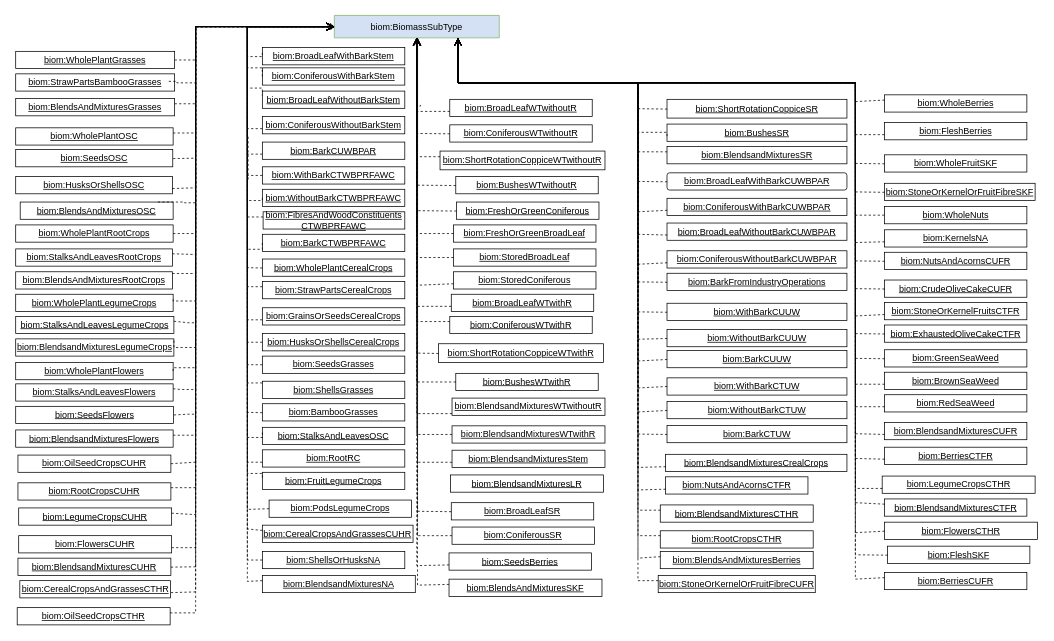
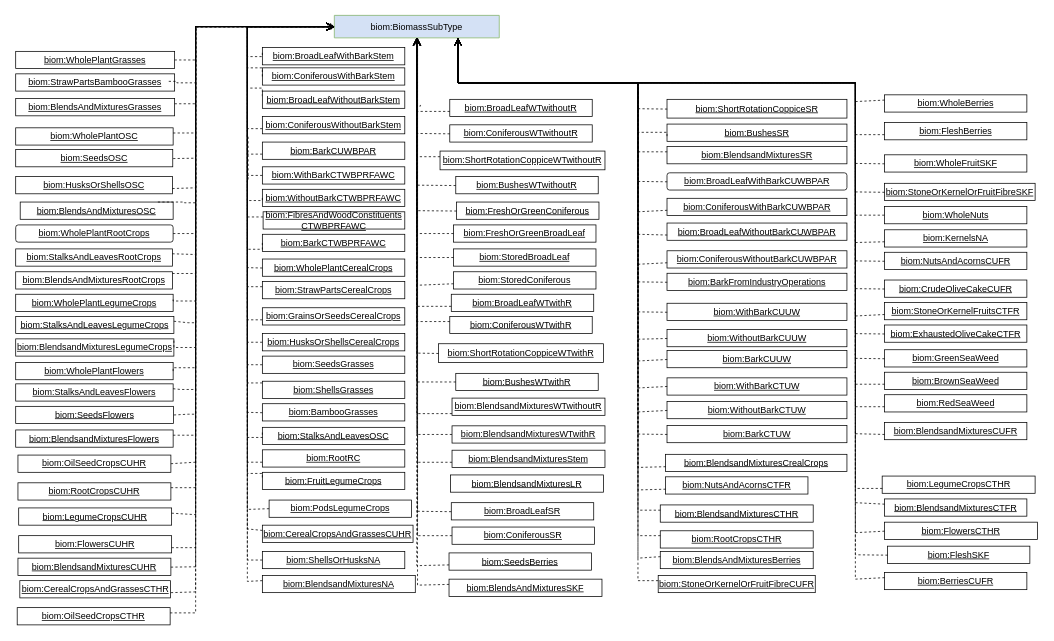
- <mxCell id="110" value="&lt;u&gt;biom:WholePlantRootCrops&lt;/u&gt;" style="rounded=0;whiteSpace=wrap;html=1;snapToPoint=1;points=[[0.1,0],[0.2,0],[0.3,0],[0.4,0],[0.5,0],[0.6,0],[0.7,0],[0.8,0],[0.9,0],[0,0.1],[0,0.3],[0,0.5],[0,0.7],[0,0.9],[0.1,1],[0.2,1],[0.3,1],[0.4,1],[0.5,1],[0.6,1],[0.7,1],[0.8,1],[0.9,1],[1,0.1],[1,0.3],[1,0.5],[1,0.7],[1,0.9]];" parent="1" vertex="1"><mxGeometry x="20" y="299.5" width="210" height="23" as="geometry" /></mxCell>
+ <mxCell id="110" value="&lt;u&gt;biom:WholePlantRootCrops&lt;/u&gt;" style="whiteSpace=wrap;html=1;snapToPoint=1;points=[[0.1,0],[0.2,0],[0.3,0],[0.4,0],[0.5,0],[0.6,0],[0.7,0],[0.8,0],[0.9,0],[0,0.1],[0,0.3],[0,0.5],[0,0.7],[0,0.9],[0.1,1],[0.2,1],[0.3,1],[0.4,1],[0.5,1],[0.6,1],[0.7,1],[0.8,1],[0.9,1],[1,0.1],[1,0.3],[1,0.5],[1,0.7],[1,0.9]];rounded=1;" parent="1" vertex="1"><mxGeometry x="20" y="299.5" width="210" height="23" as="geometry" /></mxCell>
- <mxCell id="140" value="&lt;u&gt;biom:BerriesCTFR&lt;/u&gt;" style="rounded=0;whiteSpace=wrap;html=1;snapToPoint=1;points=[[0.1,0],[0.2,0],[0.3,0],[0.4,0],[0.5,0],[0.6,0],[0.7,0],[0.8,0],[0.9,0],[0,0.1],[0,0.3],[0,0.5],[0,0.7],[0,0.9],[0.1,1],[0.2,1],[0.3,1],[0.4,1],[0.5,1],[0.6,1],[0.7,1],[0.8,1],[0.9,1],[1,0.1],[1,0.3],[1,0.5],[1,0.7],[1,0.9]];" parent="1" vertex="1"><mxGeometry x="1178.75" y="596" width="190" height="23" as="geometry" /></mxCell>
- <mxCell id="205" value="" style="endArrow=open;html=1;fontColor=#000099;endFill=0;dashed=1;endSize=8;edgeStyle=orthogonalEdgeStyle;arcSize=0;" parent="1" source="140" target="2" edge="1"><mxGeometry width="50" height="50" relative="1" as="geometry"><mxPoint x="1178.75" y="612" as="sourcePoint" /><mxPoint x="609.75" y="83" as="targetPoint" /><Array as="points"><mxPoint x="1140" y="611" /><mxPoint x="1140" y="110" /><mxPoint x="610" y="110" /></Array></mxGeometry></mxCell>
